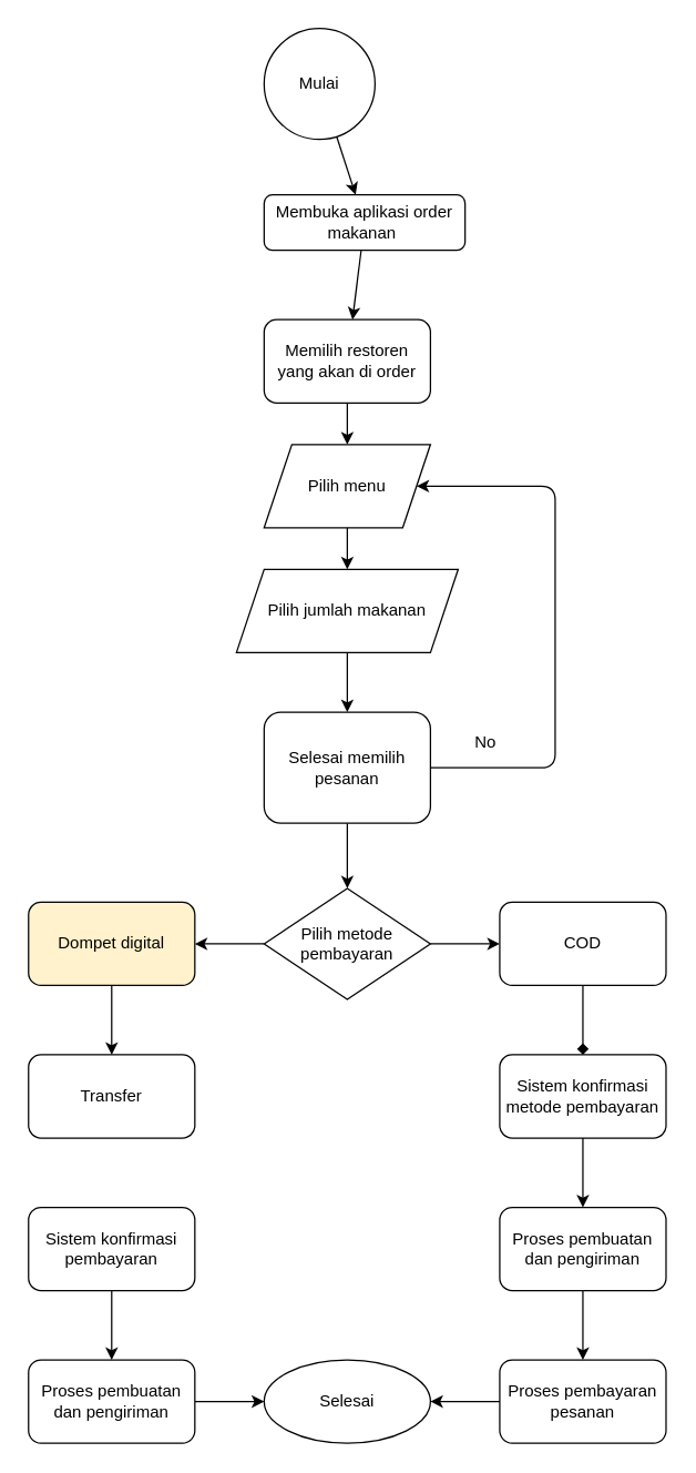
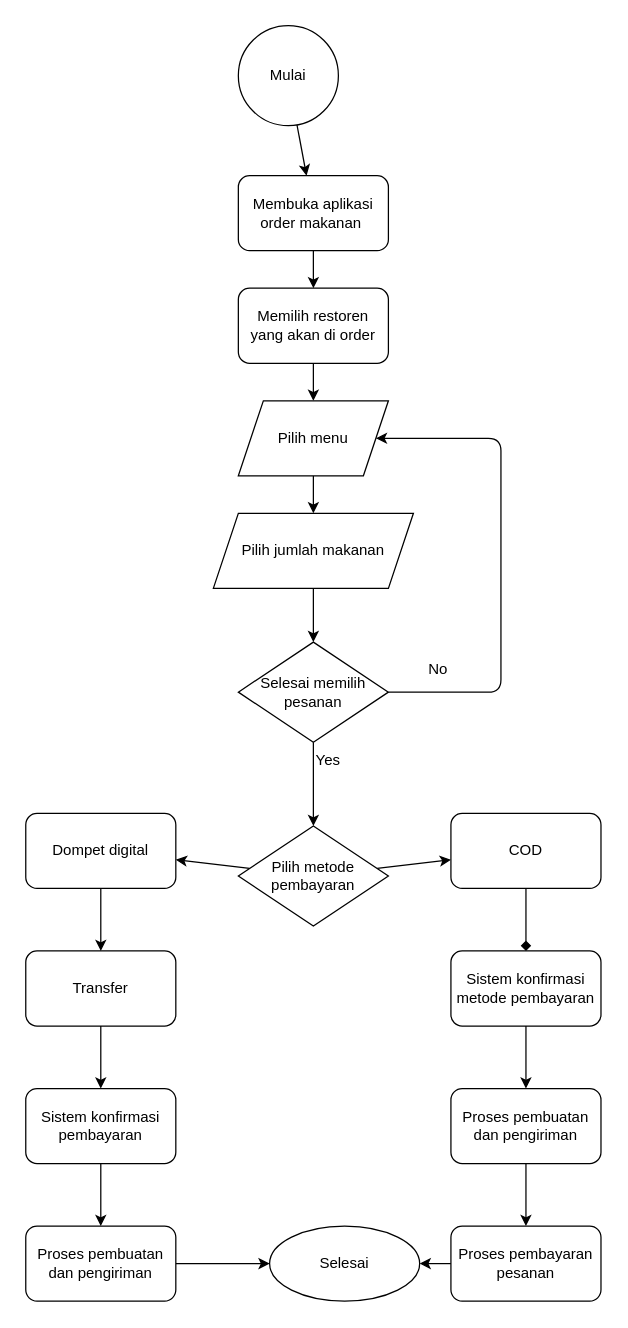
- <mxCell id="5" value="Membuka aplikasi order makanan&amp;nbsp;" style="rounded=1;whiteSpace=wrap;html=1;" vertex="1" parent="1"><mxGeometry x="190" y="140" width="145" height="40" as="geometry" /></mxCell>
+ <mxCell id="5" value="Membuka aplikasi order makanan&amp;nbsp;" style="rounded=1;whiteSpace=wrap;html=1;" vertex="1" parent="1"><mxGeometry x="190" y="140" width="120" height="60" as="geometry" /></mxCell>
- <mxCell id="13" value="Selesai memilih pesanan" style="whiteSpace=wrap;html=1;rounded=1;" vertex="1" parent="1"><mxGeometry x="190" y="513" width="120" height="80" as="geometry" /></mxCell>
+ <mxCell id="13" value="Selesai memilih pesanan" style="rhombus;whiteSpace=wrap;html=1;" vertex="1" parent="1"><mxGeometry x="190" y="513" width="120" height="80" as="geometry" /></mxCell>
+ <mxCell id="19" value="Yes" style="text;html=1;strokeColor=none;fillColor=none;align=center;verticalAlign=middle;whiteSpace=wrap;rounded=0;" vertex="1" parent="1"><mxGeometry x="232" y="593" width="60" height="30" as="geometry" /></mxCell>
- <mxCell id="21" value="Dompet digital" style="rounded=1;whiteSpace=wrap;html=1;fillColor=#fff2cc;" vertex="1" parent="1"><mxGeometry x="20" y="650" width="120" height="60" as="geometry" /></mxCell>
+ <mxCell id="21" value="Dompet digital" style="rounded=1;whiteSpace=wrap;html=1;" vertex="1" parent="1"><mxGeometry x="20" y="650" width="120" height="60" as="geometry" /></mxCell>
- <mxCell id="18" value="Pilih metode pembayaran" style="rhombus;whiteSpace=wrap;html=1;" vertex="1" parent="1"><mxGeometry x="190" y="640" width="120" height="80" as="geometry" /></mxCell>
+ <mxCell id="18" value="Pilih metode pembayaran" style="rhombus;whiteSpace=wrap;html=1;" vertex="1" parent="1"><mxGeometry x="190" y="660" width="120" height="80" as="geometry" /></mxCell>
+ <mxCell id="22" value="" style="edgeStyle=none;html=1;" edge="1" parent="1" source="23" target="25"><mxGeometry relative="1" as="geometry" /></mxCell>
- <mxCell id="30" value="Selesai" style="ellipse;whiteSpace=wrap;html=1;rounded=1;" vertex="1" parent="1"><mxGeometry x="190" y="980" width="120" height="60" as="geometry" /></mxCell>
+ <mxCell id="30" value="Selesai" style="ellipse;whiteSpace=wrap;html=1;rounded=1;" vertex="1" parent="1"><mxGeometry x="215" y="980" width="120" height="60" as="geometry" /></mxCell>
